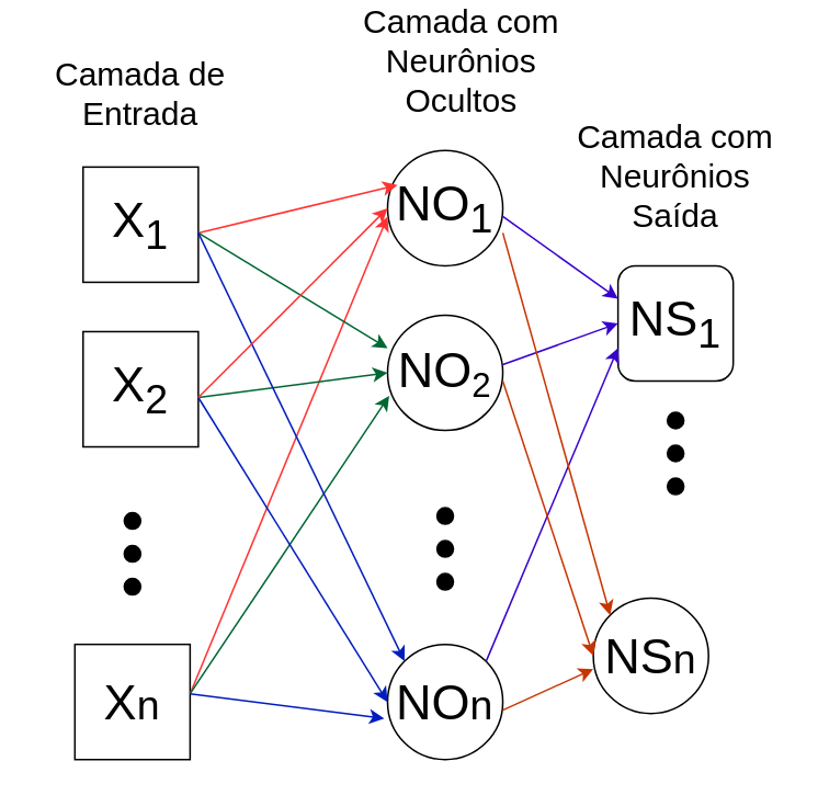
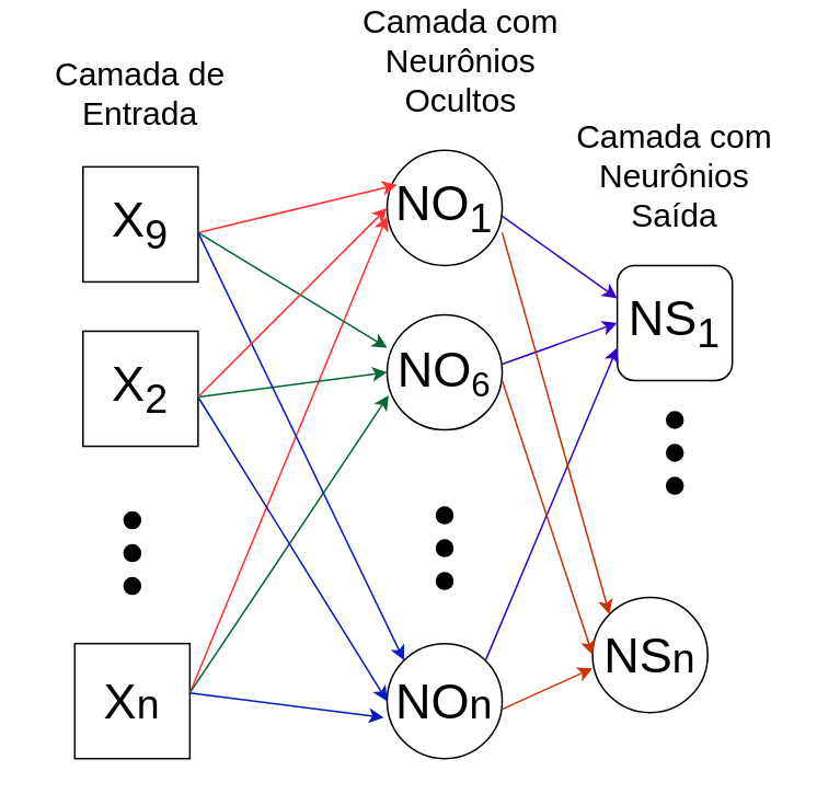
- <mxCell id="5" value="&lt;font style=&quot;font-size: 30px;&quot;&gt;X&lt;sub&gt;1&lt;/sub&gt;&lt;/font&gt;" style="rounded=0;whiteSpace=wrap;html=1;" vertex="1" parent="1"><mxGeometry x="50" y="100" width="70" height="70" as="geometry" /></mxCell>
+ <mxCell id="5" value="&lt;font style=&quot;font-size: 30px;&quot;&gt;X&lt;sub&gt;9&lt;/sub&gt;&lt;/font&gt;" style="rounded=0;whiteSpace=wrap;html=1;" vertex="1" parent="1"><mxGeometry x="50" y="100" width="70" height="70" as="geometry" /></mxCell>
- <mxCell id="9" value="&lt;font style=&quot;font-size: 30px;&quot;&gt;NO&lt;/font&gt;&lt;font style=&quot;font-size: 25px;&quot;&gt;&lt;sub&gt;2&lt;/sub&gt;&lt;/font&gt;" style="ellipse;whiteSpace=wrap;html=1;" vertex="1" parent="1"><mxGeometry x="235" y="190" width="70" height="70" as="geometry" /></mxCell>
+ <mxCell id="9" value="&lt;font style=&quot;font-size: 30px;&quot;&gt;NO&lt;/font&gt;&lt;font style=&quot;font-size: 25px;&quot;&gt;&lt;sub&gt;6&lt;/sub&gt;&lt;/font&gt;" style="ellipse;whiteSpace=wrap;html=1;" vertex="1" parent="1"><mxGeometry x="235" y="190" width="70" height="70" as="geometry" /></mxCell>
